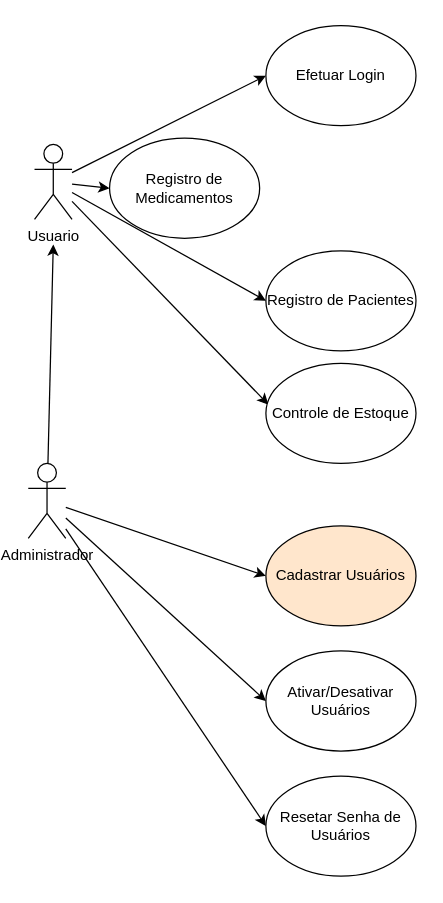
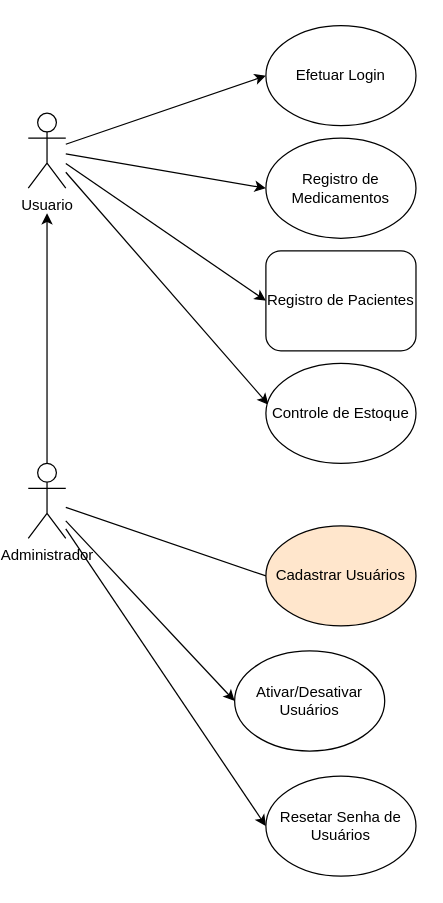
- <mxCell id="6" value="Usuario" style="shape=umlActor;verticalLabelPosition=bottom;verticalAlign=top;html=1;outlineConnect=0;" vertex="1" parent="1"><mxGeometry x="25" y="115" width="30" height="60" as="geometry" /></mxCell>
+ <mxCell id="6" value="Usuario" style="shape=umlActor;verticalLabelPosition=bottom;verticalAlign=top;html=1;outlineConnect=0;" vertex="1" parent="1"><mxGeometry x="20" y="90" width="30" height="60" as="geometry" /></mxCell>
- <mxCell id="8" value="Registro de Medicamentos" style="ellipse;whiteSpace=wrap;html=1;" vertex="1" parent="1"><mxGeometry x="85" y="110" width="120" height="80" as="geometry" /></mxCell>
+ <mxCell id="8" value="Registro de Medicamentos" style="ellipse;whiteSpace=wrap;html=1;" vertex="1" parent="1"><mxGeometry x="210" y="110" width="120" height="80" as="geometry" /></mxCell>
- <mxCell id="9" value="Registro de Pacientes" style="ellipse;whiteSpace=wrap;html=1;" vertex="1" parent="1"><mxGeometry x="210" y="200" width="120" height="80" as="geometry" /></mxCell>
+ <mxCell id="9" value="Registro de Pacientes" style="whiteSpace=wrap;html=1;rounded=1;" vertex="1" parent="1"><mxGeometry x="210" y="200" width="120" height="80" as="geometry" /></mxCell>
- <mxCell id="12" style="edgeStyle=none;rounded=0;orthogonalLoop=1;jettySize=auto;html=1;entryX=0;entryY=0.5;entryDx=0;entryDy=0;" edge="1" parent="1" source="15" target="16"><mxGeometry relative="1" as="geometry" /></mxCell>
+ <mxCell id="12" style="edgeStyle=none;rounded=0;orthogonalLoop=1;jettySize=auto;html=1;entryX=0;entryY=0.5;entryDx=0;entryDy=0;endArrow=none;" edge="1" parent="1" source="15" target="16"><mxGeometry relative="1" as="geometry" /></mxCell>
- <mxCell id="17" value="Ativar/Desativar Usuários" style="ellipse;whiteSpace=wrap;html=1;" vertex="1" parent="1"><mxGeometry x="210" y="520" width="120" height="80" as="geometry" /></mxCell>
+ <mxCell id="17" value="Ativar/Desativar Usuários" style="ellipse;whiteSpace=wrap;html=1;" vertex="1" parent="1"><mxGeometry x="185" y="520" width="120" height="80" as="geometry" /></mxCell>
